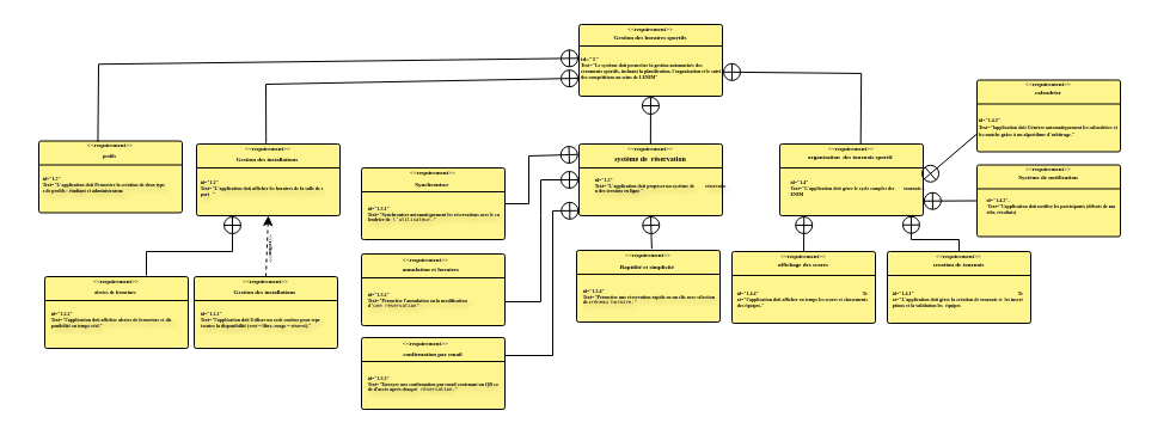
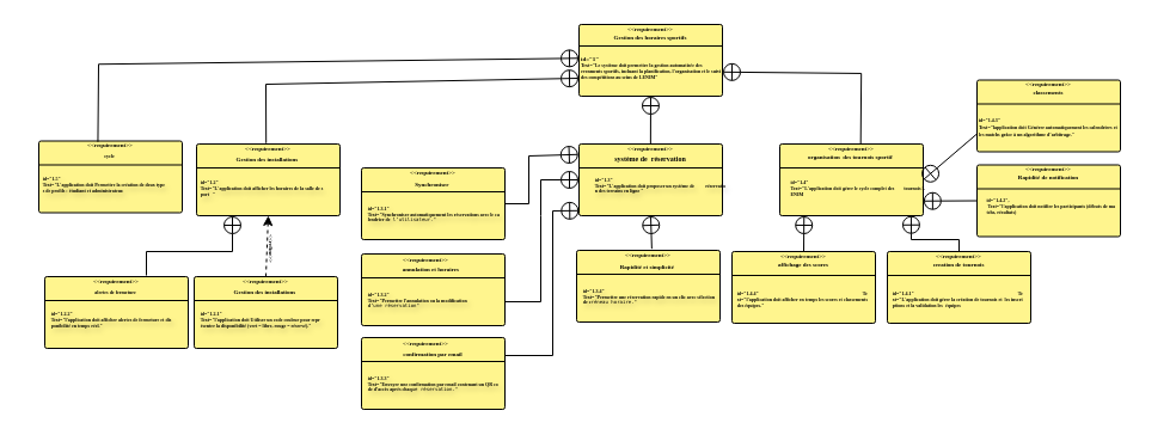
- <mxCell id="43" value="&lt;b&gt;calendrier&lt;/b&gt;" style="text;whiteSpace=wrap;html=1;fontFamily=Georgia;verticalAlign=middle;align=center;fontSize=5;" vertex="1" parent="1"><mxGeometry x="817" y="76.5" width="120" as="geometry" /></mxCell>
+ <mxCell id="43" value="&lt;b&gt;classements&lt;/b&gt;" style="text;whiteSpace=wrap;html=1;fontFamily=Georgia;verticalAlign=middle;align=center;fontSize=5;" vertex="1" parent="1"><mxGeometry x="817" y="76.5" width="120" as="geometry" /></mxCell>
- <mxCell id="95" value="&lt;span style=&quot;font-size: 4px; font-weight: 700; text-align: left;&quot;&gt;profils&amp;nbsp;&lt;/span&gt;" style="text;whiteSpace=wrap;html=1;fontFamily=Georgia;verticalAlign=middle;align=center;fontSize=5;" vertex="1" parent="1"><mxGeometry x="32" y="129.5" width="120" as="geometry" /></mxCell>
+ <mxCell id="95" value="&lt;span style=&quot;font-size: 4px; font-weight: 700; text-align: left;&quot;&gt;cycle&amp;nbsp;&lt;/span&gt;" style="text;whiteSpace=wrap;html=1;fontFamily=Georgia;verticalAlign=middle;align=center;fontSize=5;" vertex="1" parent="1"><mxGeometry x="32" y="129.5" width="120" as="geometry" /></mxCell>
- <mxCell id="37" value="&lt;b&gt;Système de notification&lt;/b&gt;" style="text;whiteSpace=wrap;html=1;fontFamily=Georgia;verticalAlign=middle;align=center;fontSize=5;" vertex="1" parent="1"><mxGeometry x="817" y="147.5" width="120" as="geometry" /></mxCell>
+ <mxCell id="37" value="&lt;b&gt;Rapidité de notification&lt;/b&gt;" style="text;whiteSpace=wrap;html=1;fontFamily=Georgia;verticalAlign=middle;align=center;fontSize=5;" vertex="1" parent="1"><mxGeometry x="817" y="147.5" width="120" as="geometry" /></mxCell>
